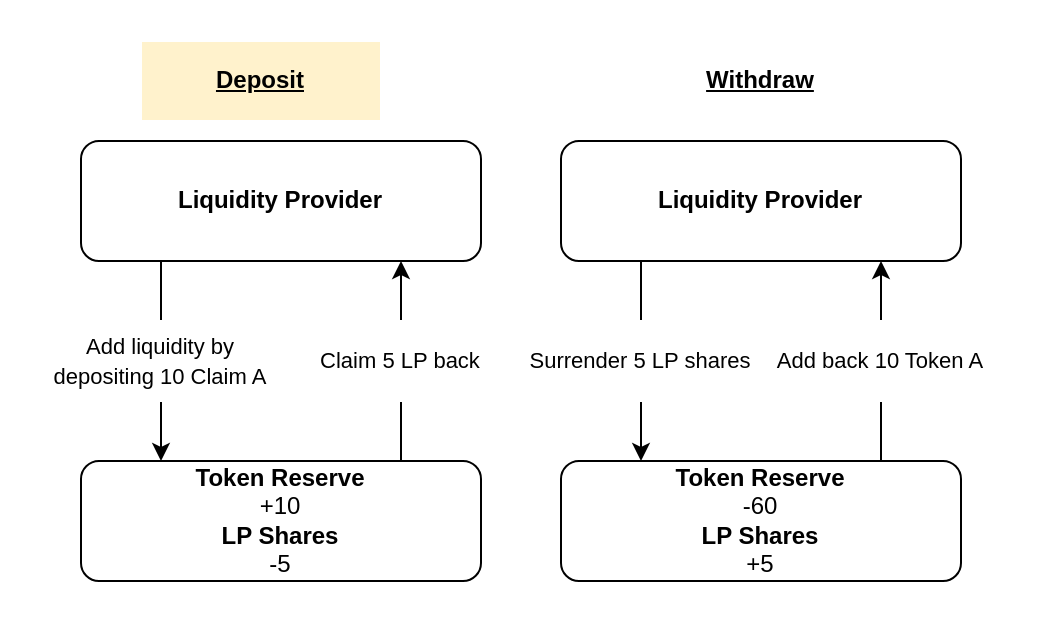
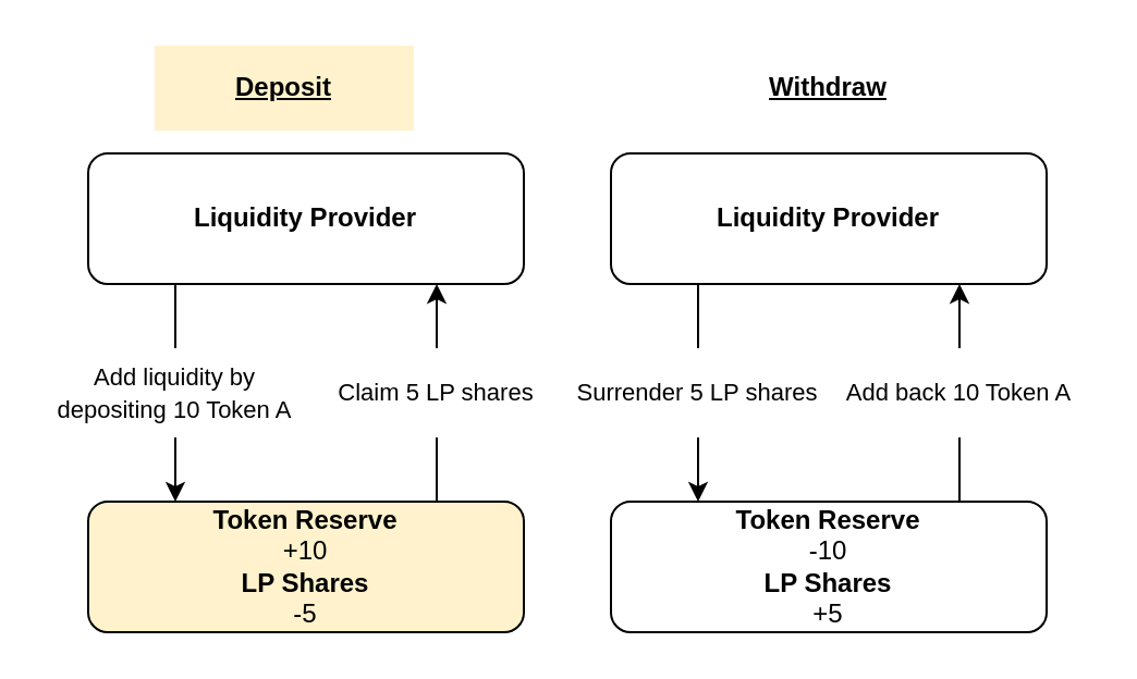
- <mxCell id="5" value="&lt;font style=&quot;font-size: 11px;&quot;&gt;Add liquidity by depositing 10 Claim A&lt;/font&gt;" style="rounded=0;whiteSpace=wrap;html=1;strokeColor=#ffffff;" vertex="1" parent="1"><mxGeometry x="20" y="160" width="120" height="40" as="geometry" /></mxCell>
+ <mxCell id="5" value="&lt;font style=&quot;font-size: 11px;&quot;&gt;Add liquidity by depositing 10 Token A&lt;/font&gt;" style="rounded=0;whiteSpace=wrap;html=1;strokeColor=#ffffff;" vertex="1" parent="1"><mxGeometry x="20" y="160" width="120" height="40" as="geometry" /></mxCell>
- <mxCell id="6" value="&lt;font style=&quot;font-size: 11px;&quot;&gt;Claim 5 LP back&lt;/font&gt;" style="rounded=0;whiteSpace=wrap;html=1;strokeColor=#ffffff;" vertex="1" parent="1"><mxGeometry x="140" y="160" width="120" height="40" as="geometry" /></mxCell>
+ <mxCell id="6" value="&lt;font style=&quot;font-size: 11px;&quot;&gt;Claim 5 LP shares&lt;/font&gt;" style="rounded=0;whiteSpace=wrap;html=1;strokeColor=#ffffff;" vertex="1" parent="1"><mxGeometry x="140" y="160" width="120" height="40" as="geometry" /></mxCell>
- <mxCell id="7" value="&lt;b&gt;Token Reserve&lt;/b&gt;&lt;br&gt;+10&lt;br&gt;&lt;b&gt;LP Shares&lt;/b&gt;&lt;br&gt;-5" style="rounded=1;whiteSpace=wrap;html=1;" vertex="1" parent="1"><mxGeometry x="40" y="230" width="200" height="60" as="geometry" /></mxCell>
+ <mxCell id="7" value="&lt;b&gt;Token Reserve&lt;/b&gt;&lt;br&gt;+10&lt;br&gt;&lt;b&gt;LP Shares&lt;/b&gt;&lt;br&gt;-5" style="rounded=1;whiteSpace=wrap;html=1;fillColor=#fff2cc;" vertex="1" parent="1"><mxGeometry x="40" y="230" width="200" height="60" as="geometry" /></mxCell>
- <mxCell id="13" value="&lt;b&gt;Token Reserve&lt;/b&gt;&lt;br&gt;-60&lt;br&gt;&lt;b&gt;LP Shares&lt;/b&gt;&lt;br&gt;+5" style="rounded=1;whiteSpace=wrap;html=1;" vertex="1" parent="1"><mxGeometry x="280" y="230" width="200" height="60" as="geometry" /></mxCell>
+ <mxCell id="13" value="&lt;b&gt;Token Reserve&lt;/b&gt;&lt;br&gt;-10&lt;br&gt;&lt;b&gt;LP Shares&lt;/b&gt;&lt;br&gt;+5" style="rounded=1;whiteSpace=wrap;html=1;" vertex="1" parent="1"><mxGeometry x="280" y="230" width="200" height="60" as="geometry" /></mxCell>
